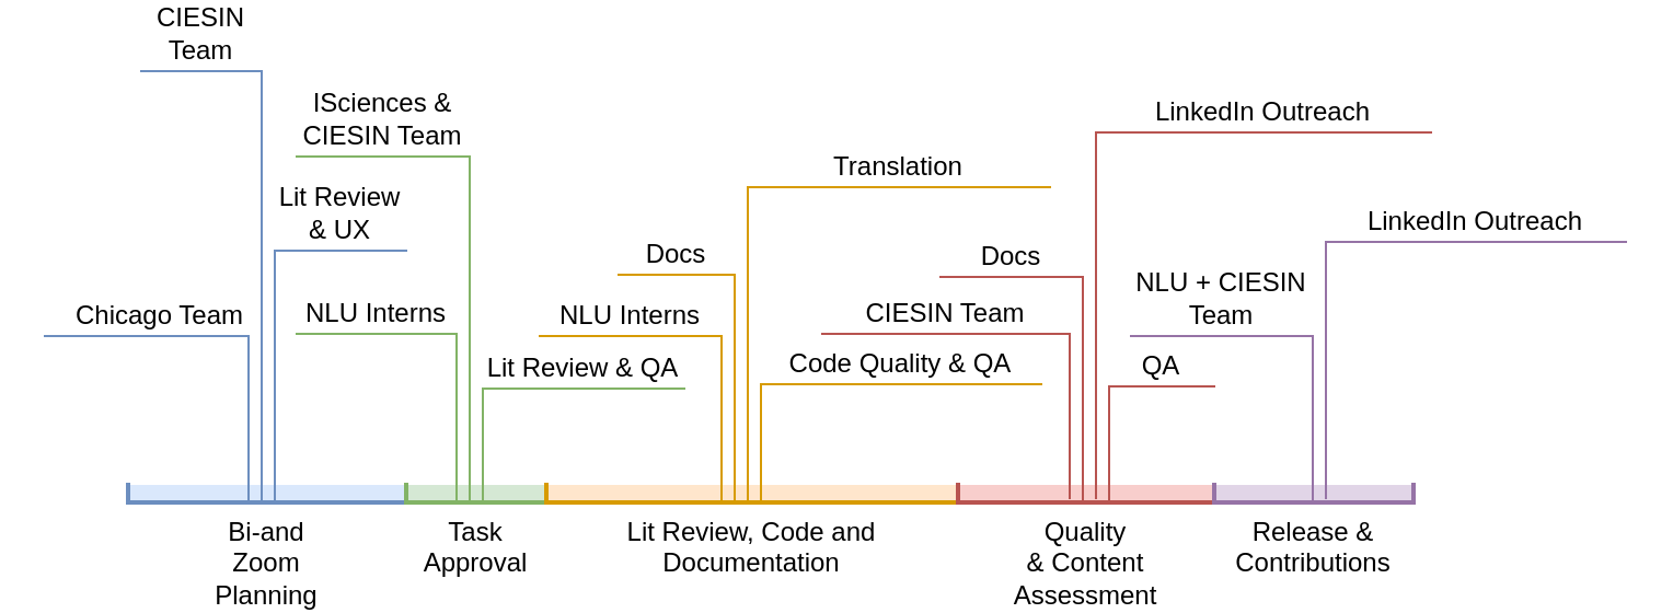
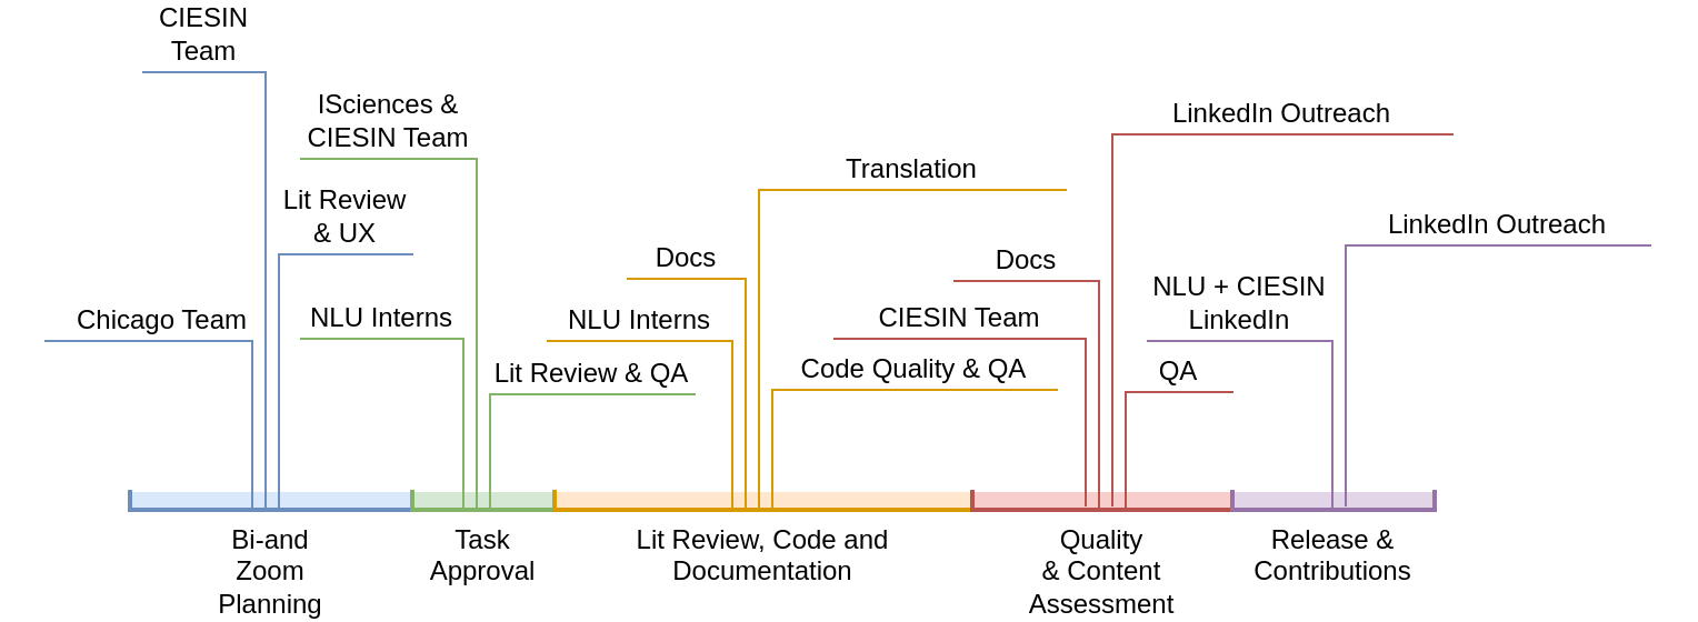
- <mxCell id="21" value="NLU + CIESIN&lt;div&gt;Team&lt;/div&gt;" style="shape=partialRectangle;whiteSpace=wrap;html=1;bottom=0;right=0;fillColor=none;direction=south;labelPosition=center;verticalLabelPosition=top;align=center;verticalAlign=bottom;strokeColor=#9673a6;flipH=0;" parent="1" vertex="1"><mxGeometry x="516" y="141" width="83" height="75" as="geometry" /></mxCell>
+ <mxCell id="21" value="NLU + CIESIN&lt;div&gt;LinkedIn&lt;/div&gt;" style="shape=partialRectangle;whiteSpace=wrap;html=1;bottom=0;right=0;fillColor=none;direction=south;labelPosition=center;verticalLabelPosition=top;align=center;verticalAlign=bottom;strokeColor=#9673a6;flipH=0;" parent="1" vertex="1"><mxGeometry x="516" y="141" width="83" height="75" as="geometry" /></mxCell>
